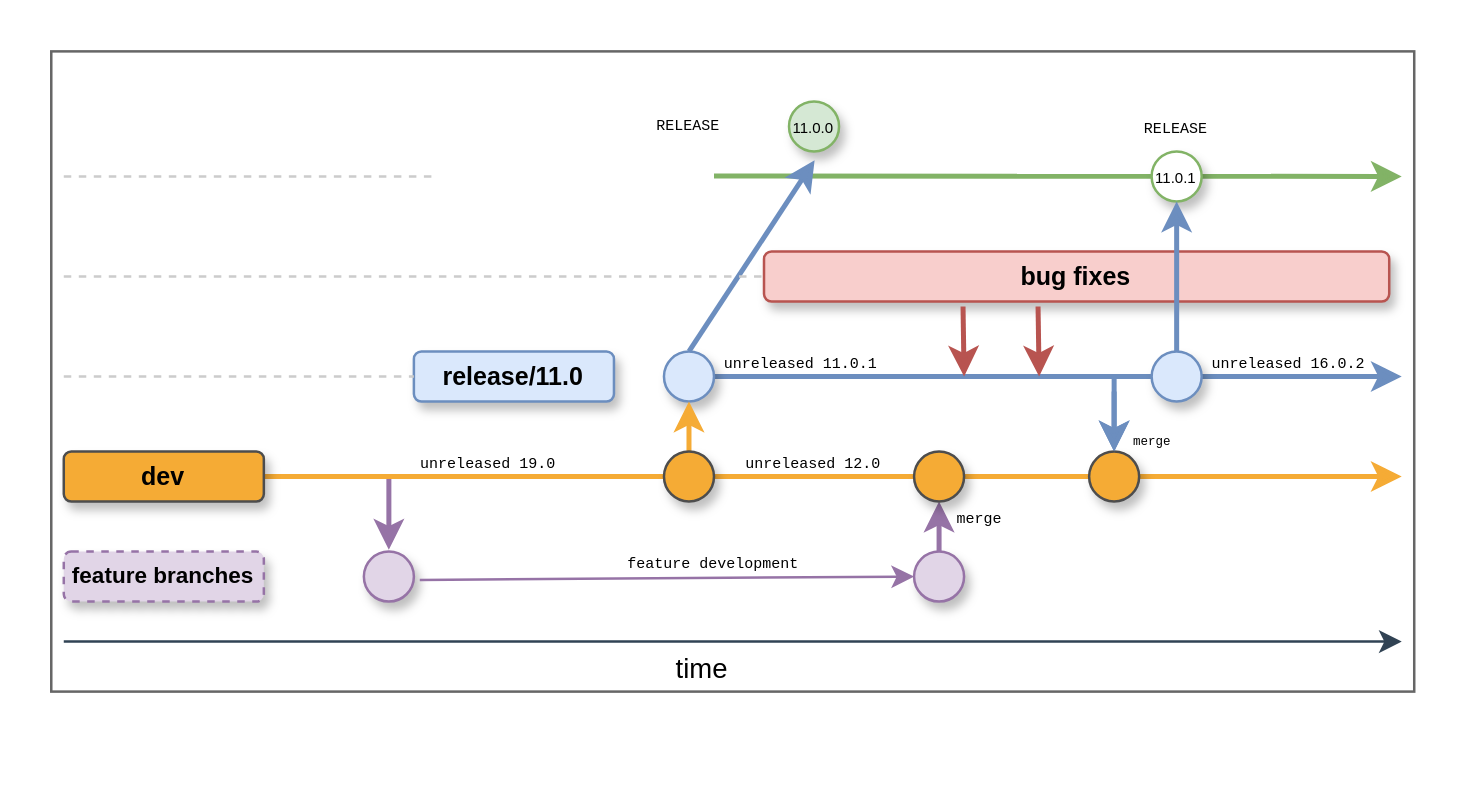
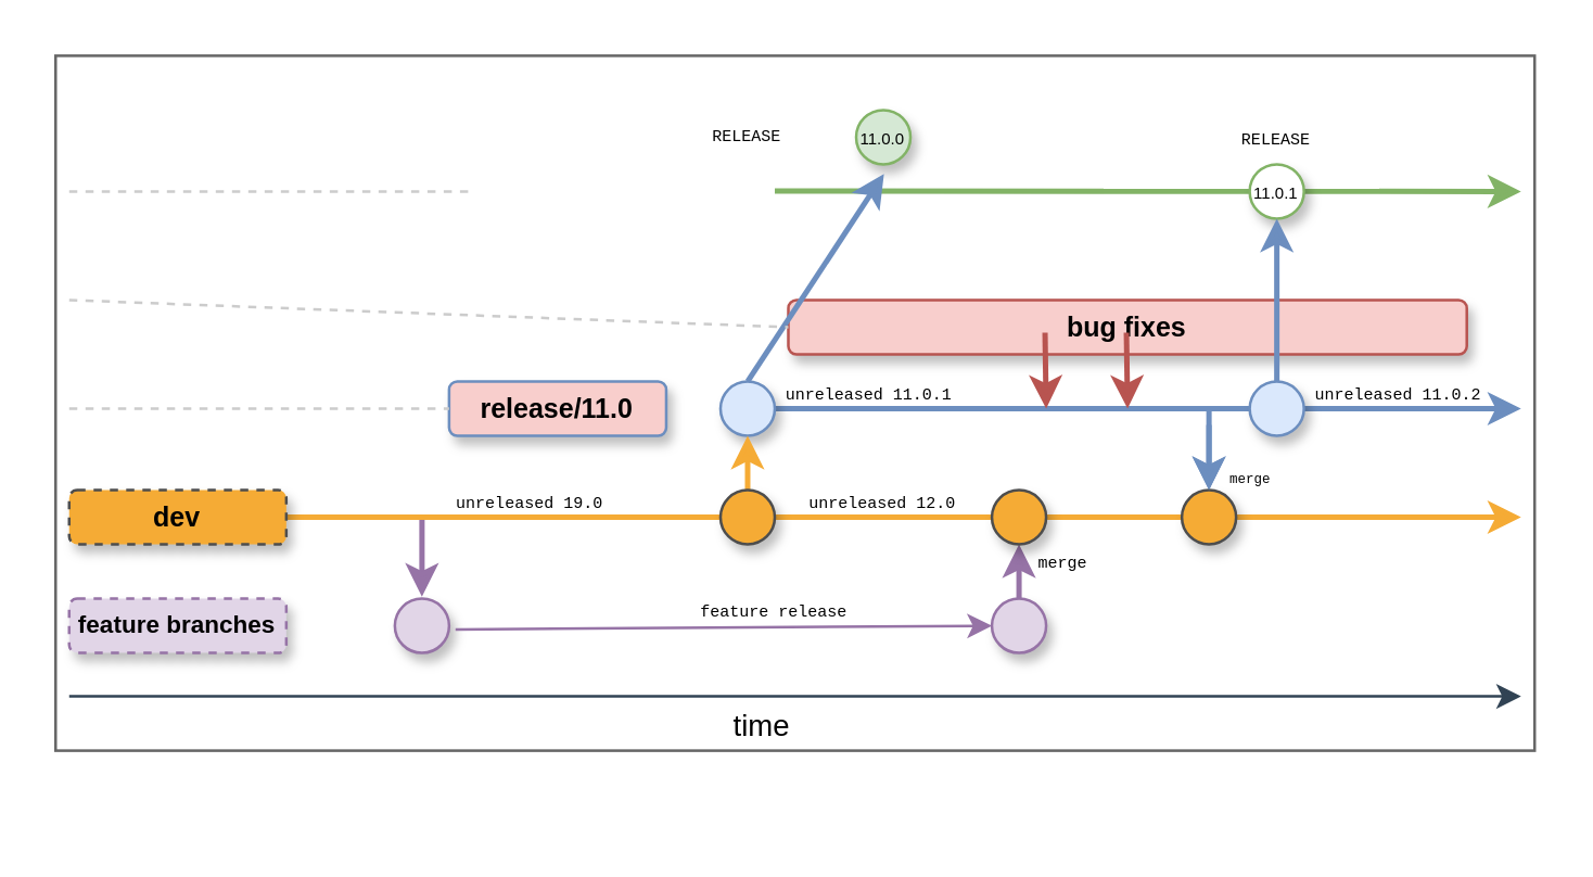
- <mxCell id="20" value="&lt;b style=&quot;font-size: 10px&quot;&gt;bug fixes&lt;/b&gt;" style="rounded=1;whiteSpace=wrap;html=1;fillColor=#f8cecc;shadow=1;strokeColor=#b85450;verticalAlign=middle;fontSize=10;" parent="2" vertex="1"><mxGeometry x="285" y="80" width="250" height="20" as="geometry" /></mxCell>
+ <mxCell id="20" value="&lt;b style=&quot;font-size: 10px&quot;&gt;bug fixes&lt;/b&gt;" style="rounded=1;whiteSpace=wrap;html=1;fillColor=#f8cecc;shadow=1;strokeColor=#b85450;verticalAlign=middle;fontSize=10;" parent="2" vertex="1"><mxGeometry x="270" y="90" width="250" height="20" as="geometry" /></mxCell>
- <mxCell id="42" value="unreleased 16.0.2" style="text;html=1;strokeColor=none;fillColor=none;align=center;verticalAlign=middle;whiteSpace=wrap;rounded=0;shadow=1;fontSize=6;fontStyle=0;fontFamily=Courier New;" vertex="1" parent="2"><mxGeometry x="460" y="120" width="70" height="10" as="geometry" /></mxCell>
+ <mxCell id="42" value="unreleased 11.0.2" style="text;html=1;strokeColor=none;fillColor=none;align=center;verticalAlign=middle;whiteSpace=wrap;rounded=0;shadow=1;fontSize=6;fontStyle=0;fontFamily=Courier New;" vertex="1" parent="2"><mxGeometry x="460" y="120" width="70" height="10" as="geometry" /></mxCell>
- <mxCell id="16" value="&lt;b style=&quot;font-size: 10px;&quot;&gt;release/11.0&lt;/b&gt;" style="rounded=1;whiteSpace=wrap;html=1;fillColor=#dae8fc;shadow=1;strokeColor=#6c8ebf;verticalAlign=middle;fontSize=10;" parent="2" vertex="1"><mxGeometry x="145" y="120" width="80" height="20" as="geometry" /></mxCell>
+ <mxCell id="16" value="&lt;b style=&quot;font-size: 10px;&quot;&gt;release/11.0&lt;/b&gt;" style="rounded=1;whiteSpace=wrap;html=1;fillColor=#f8cecc;shadow=1;strokeColor=#6c8ebf;verticalAlign=middle;fontSize=10;" parent="2" vertex="1"><mxGeometry x="145" y="120" width="80" height="20" as="geometry" /></mxCell>
- <mxCell id="11" value="&lt;b style=&quot;font-size: 10px;&quot;&gt;dev&lt;/b&gt;" style="rounded=1;whiteSpace=wrap;html=1;fillColor=#f5ab35;shadow=1;strokeColor=#4D4D4D;verticalAlign=middle;fontSize=10;" parent="2" vertex="1"><mxGeometry x="5" y="160" width="80" height="20" as="geometry" /></mxCell>
+ <mxCell id="11" value="&lt;b style=&quot;font-size: 10px;&quot;&gt;dev&lt;/b&gt;" style="rounded=1;whiteSpace=wrap;html=1;fillColor=#f5ab35;shadow=1;strokeColor=#4D4D4D;verticalAlign=middle;fontSize=10;dashed=1;" parent="2" vertex="1"><mxGeometry x="5" y="160" width="80" height="20" as="geometry" /></mxCell>
- <mxCell id="33" value="feature development" style="text;html=1;strokeColor=none;fillColor=none;align=center;verticalAlign=middle;whiteSpace=wrap;rounded=0;shadow=1;fontSize=6;fontStyle=0;fontFamily=Courier New;" parent="2" vertex="1"><mxGeometry x="215" y="200" width="100" height="10" as="geometry" /></mxCell>
+ <mxCell id="33" value="feature release" style="text;html=1;strokeColor=none;fillColor=none;align=center;verticalAlign=middle;whiteSpace=wrap;rounded=0;shadow=1;fontSize=6;fontStyle=0;fontFamily=Courier New;" parent="2" vertex="1"><mxGeometry x="215" y="200" width="100" height="10" as="geometry" /></mxCell>
